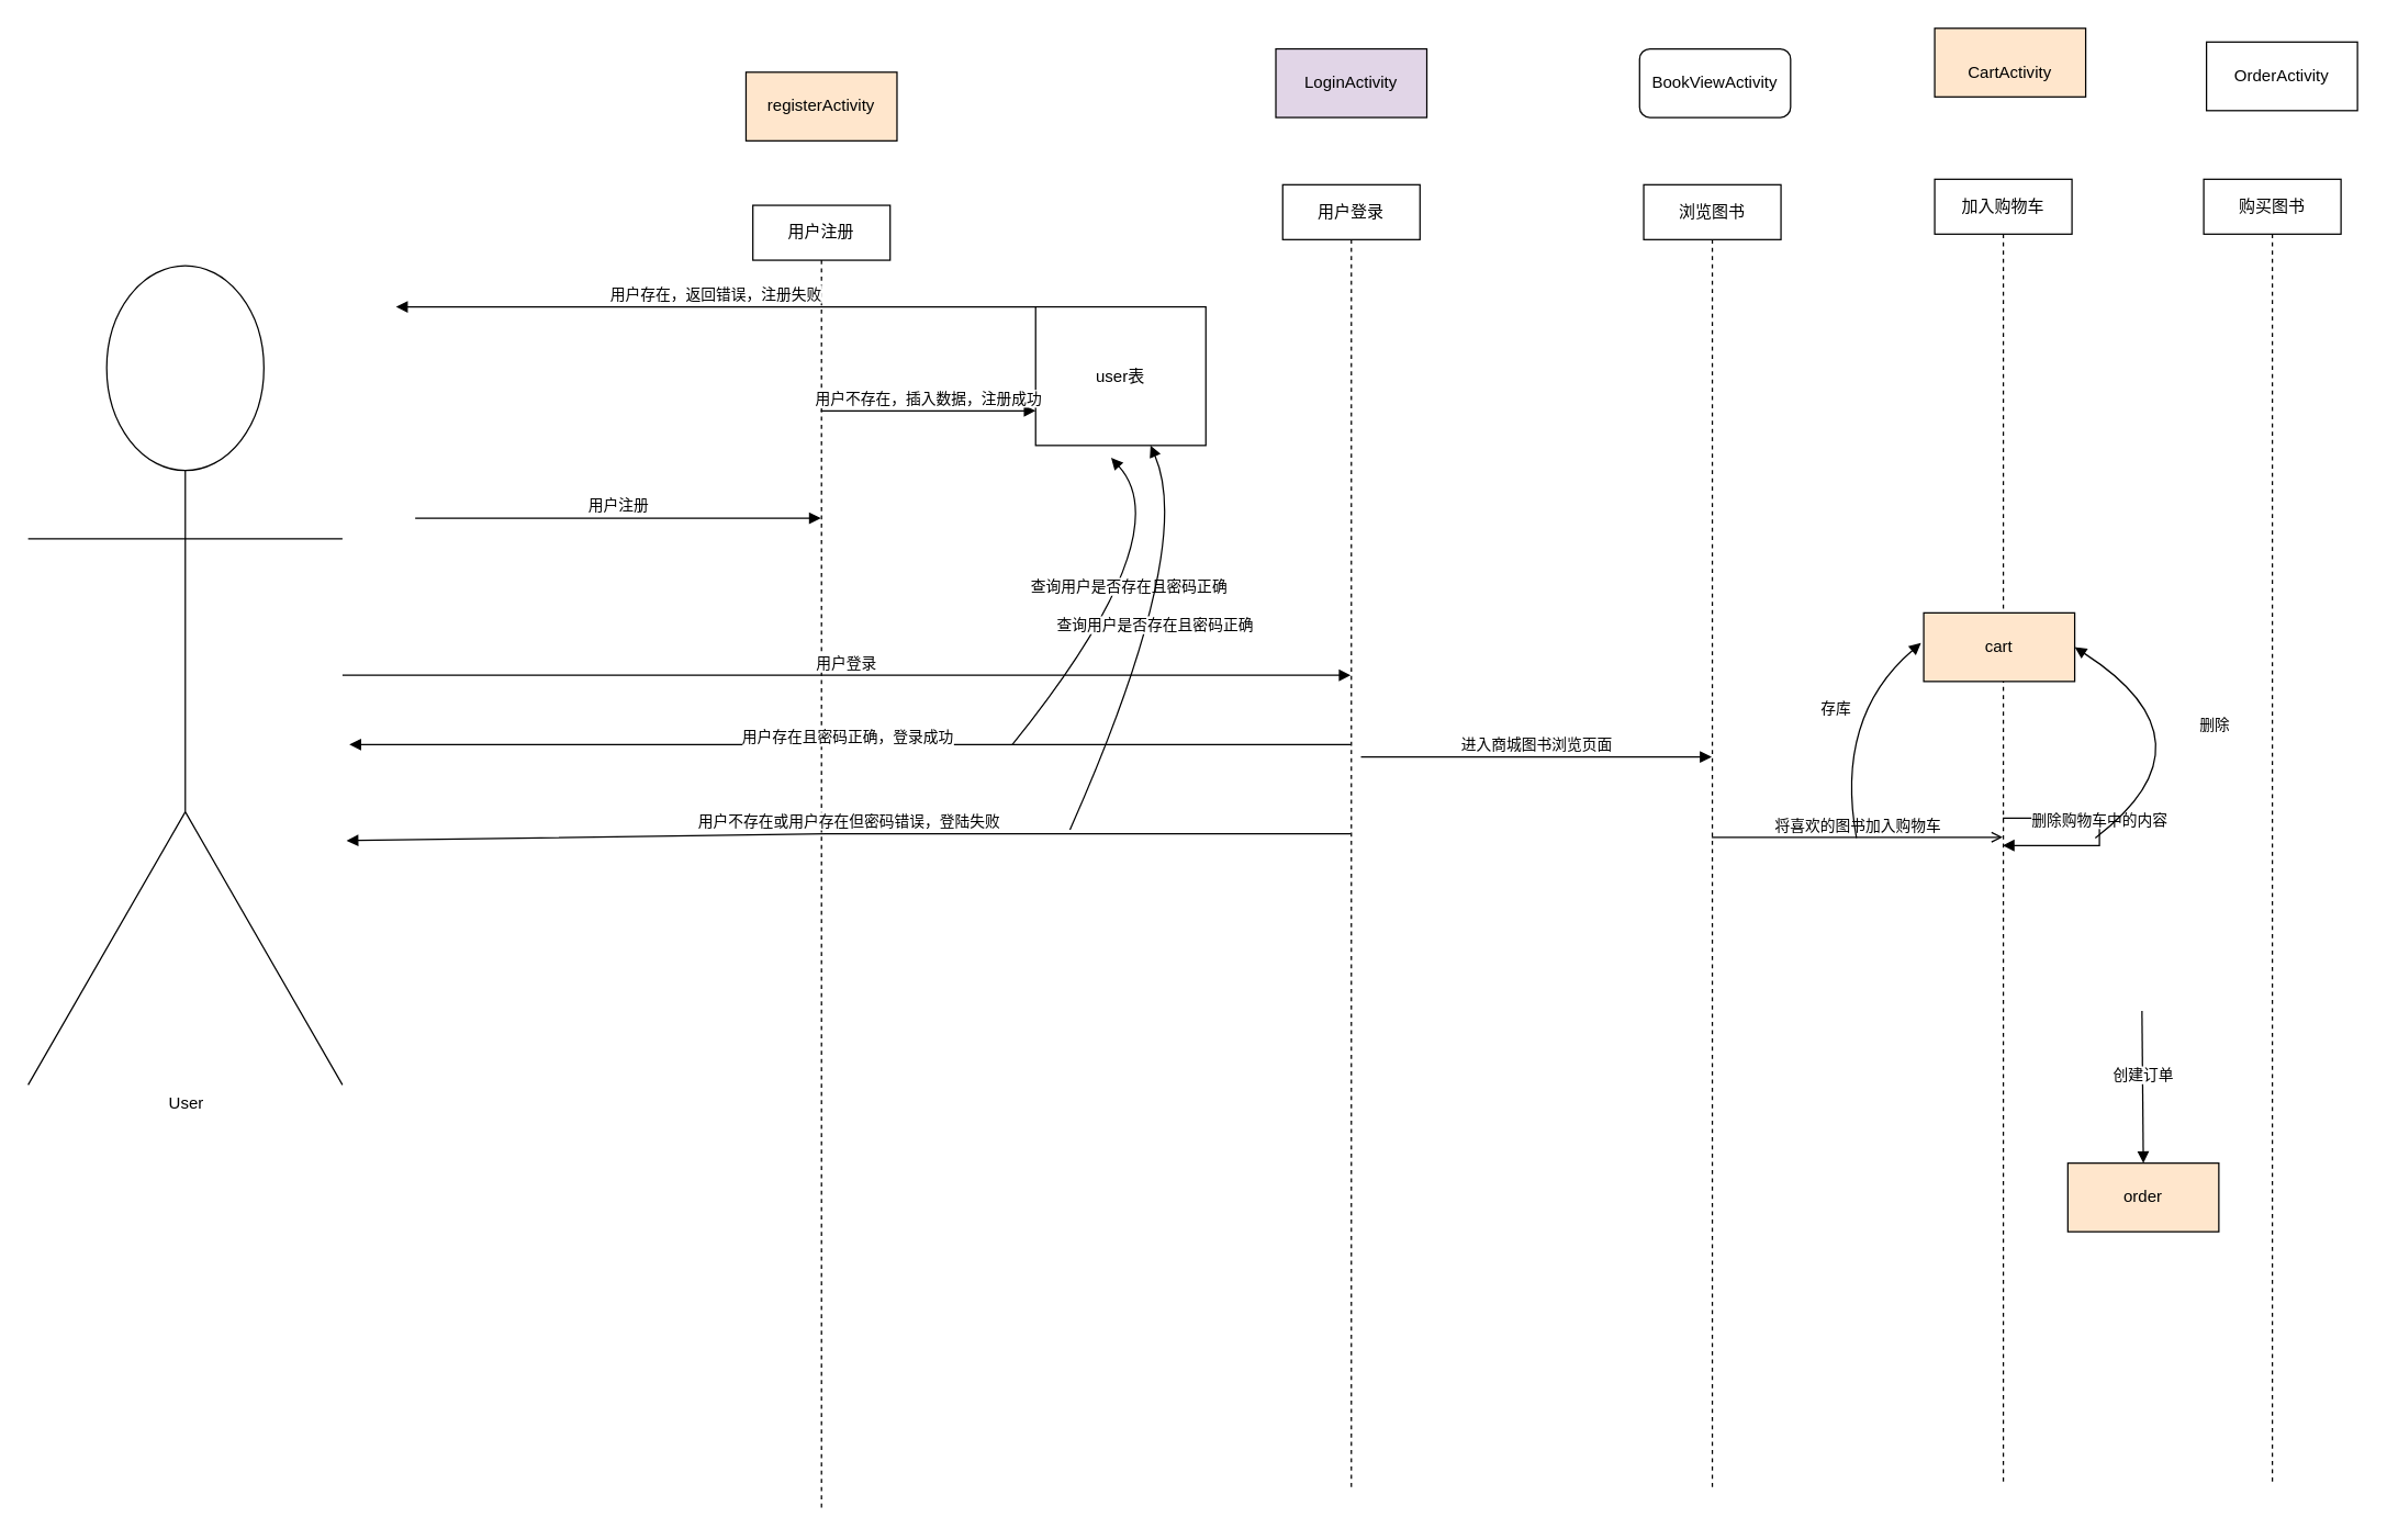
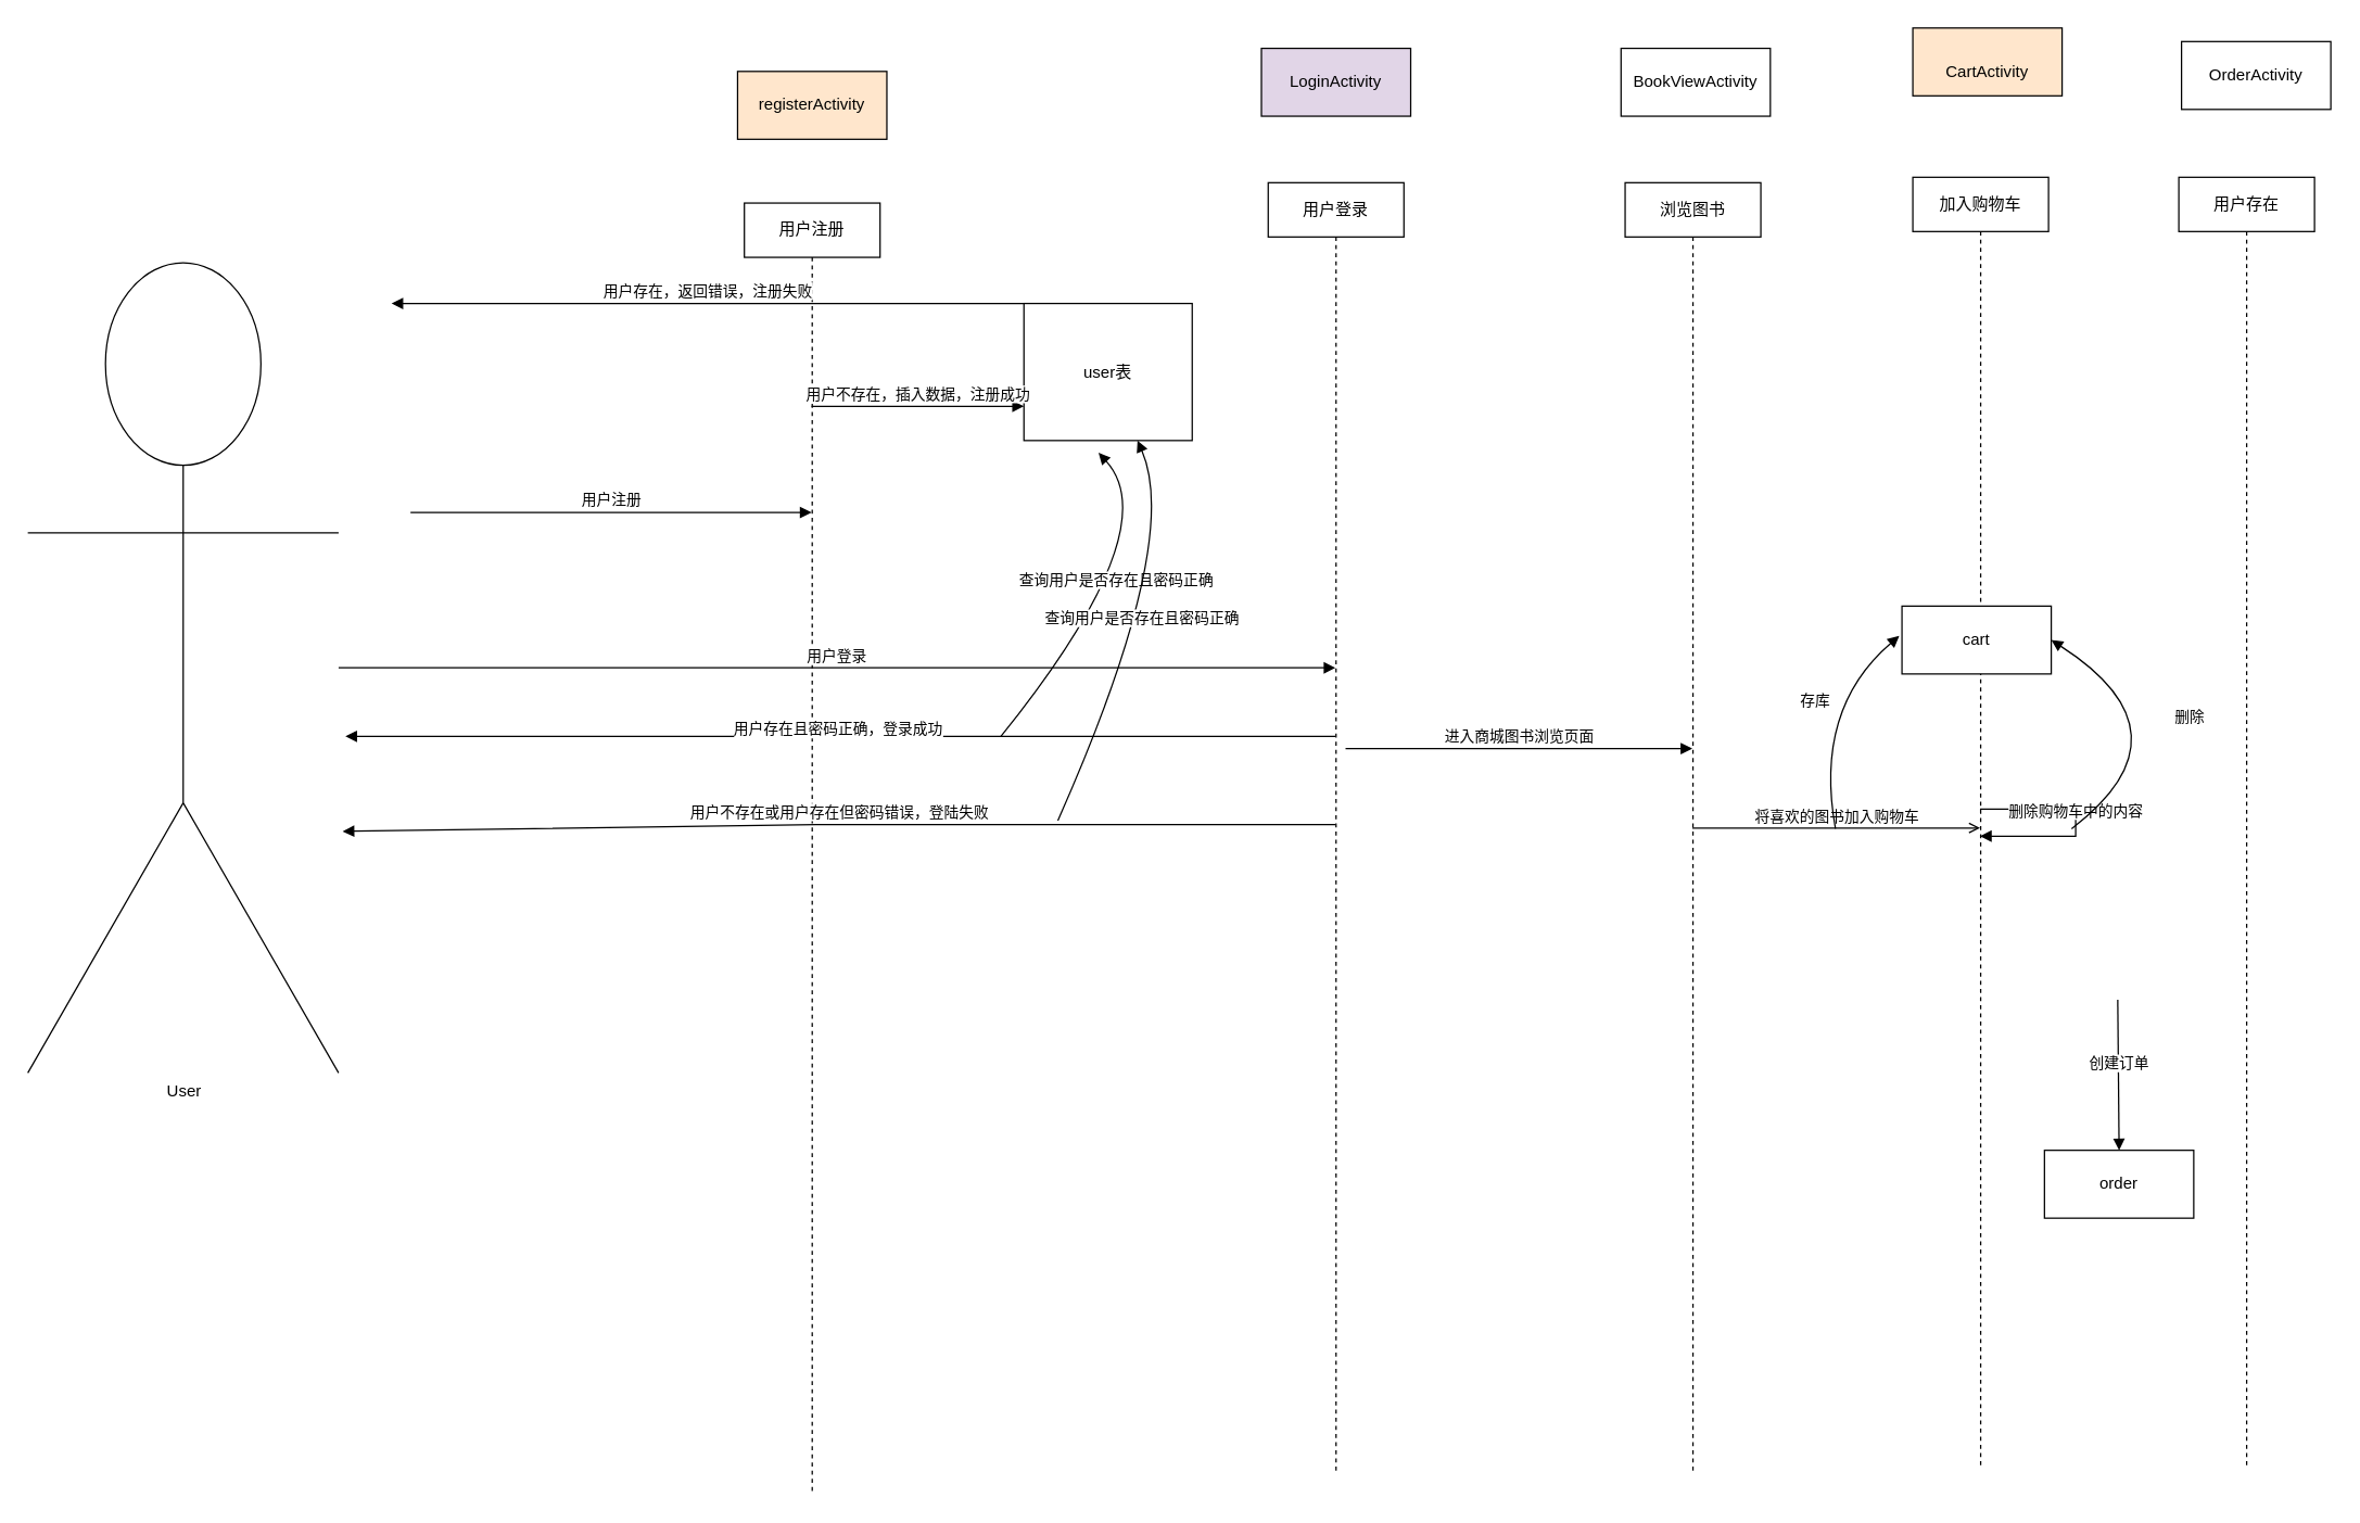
- <mxCell id="18" value="BookViewActivity" style="html=1;whiteSpace=wrap;fontColor=default;rounded=1;" vertex="1" parent="1"><mxGeometry x="1194" y="35" width="110" height="50" as="geometry" /></mxCell>
+ <mxCell id="18" value="BookViewActivity" style="html=1;whiteSpace=wrap;fontColor=default;" vertex="1" parent="1"><mxGeometry x="1194" y="35" width="110" height="50" as="geometry" /></mxCell>
- <mxCell id="17" value="购买图书" style="shape=umlLifeline;perimeter=lifelinePerimeter;whiteSpace=wrap;html=1;container=1;dropTarget=0;collapsible=0;recursiveResize=0;outlineConnect=0;portConstraint=eastwest;newEdgeStyle={&quot;curved&quot;:0,&quot;rounded&quot;:0};fontColor=default;" vertex="1" parent="1"><mxGeometry x="1605" y="130" width="100" height="951" as="geometry" /></mxCell>
+ <mxCell id="17" value="用户存在" style="shape=umlLifeline;perimeter=lifelinePerimeter;whiteSpace=wrap;html=1;container=1;dropTarget=0;collapsible=0;recursiveResize=0;outlineConnect=0;portConstraint=eastwest;newEdgeStyle={&quot;curved&quot;:0,&quot;rounded&quot;:0};fontColor=default;" vertex="1" parent="1"><mxGeometry x="1605" y="130" width="100" height="951" as="geometry" /></mxCell>
- <mxCell id="24" value="cart" style="html=1;whiteSpace=wrap;fillColor=#ffe6cc;" vertex="1" parent="1"><mxGeometry x="1401" y="446" width="110" height="50" as="geometry" /></mxCell>
+ <mxCell id="24" value="cart" style="html=1;whiteSpace=wrap;" vertex="1" parent="1"><mxGeometry x="1401" y="446" width="110" height="50" as="geometry" /></mxCell>
- <mxCell id="25" value="order" style="html=1;whiteSpace=wrap;fillColor=#ffe6cc;" vertex="1" parent="1"><mxGeometry x="1506" y="847" width="110" height="50" as="geometry" /></mxCell>
+ <mxCell id="25" value="order" style="html=1;whiteSpace=wrap;" vertex="1" parent="1"><mxGeometry x="1506" y="847" width="110" height="50" as="geometry" /></mxCell>
